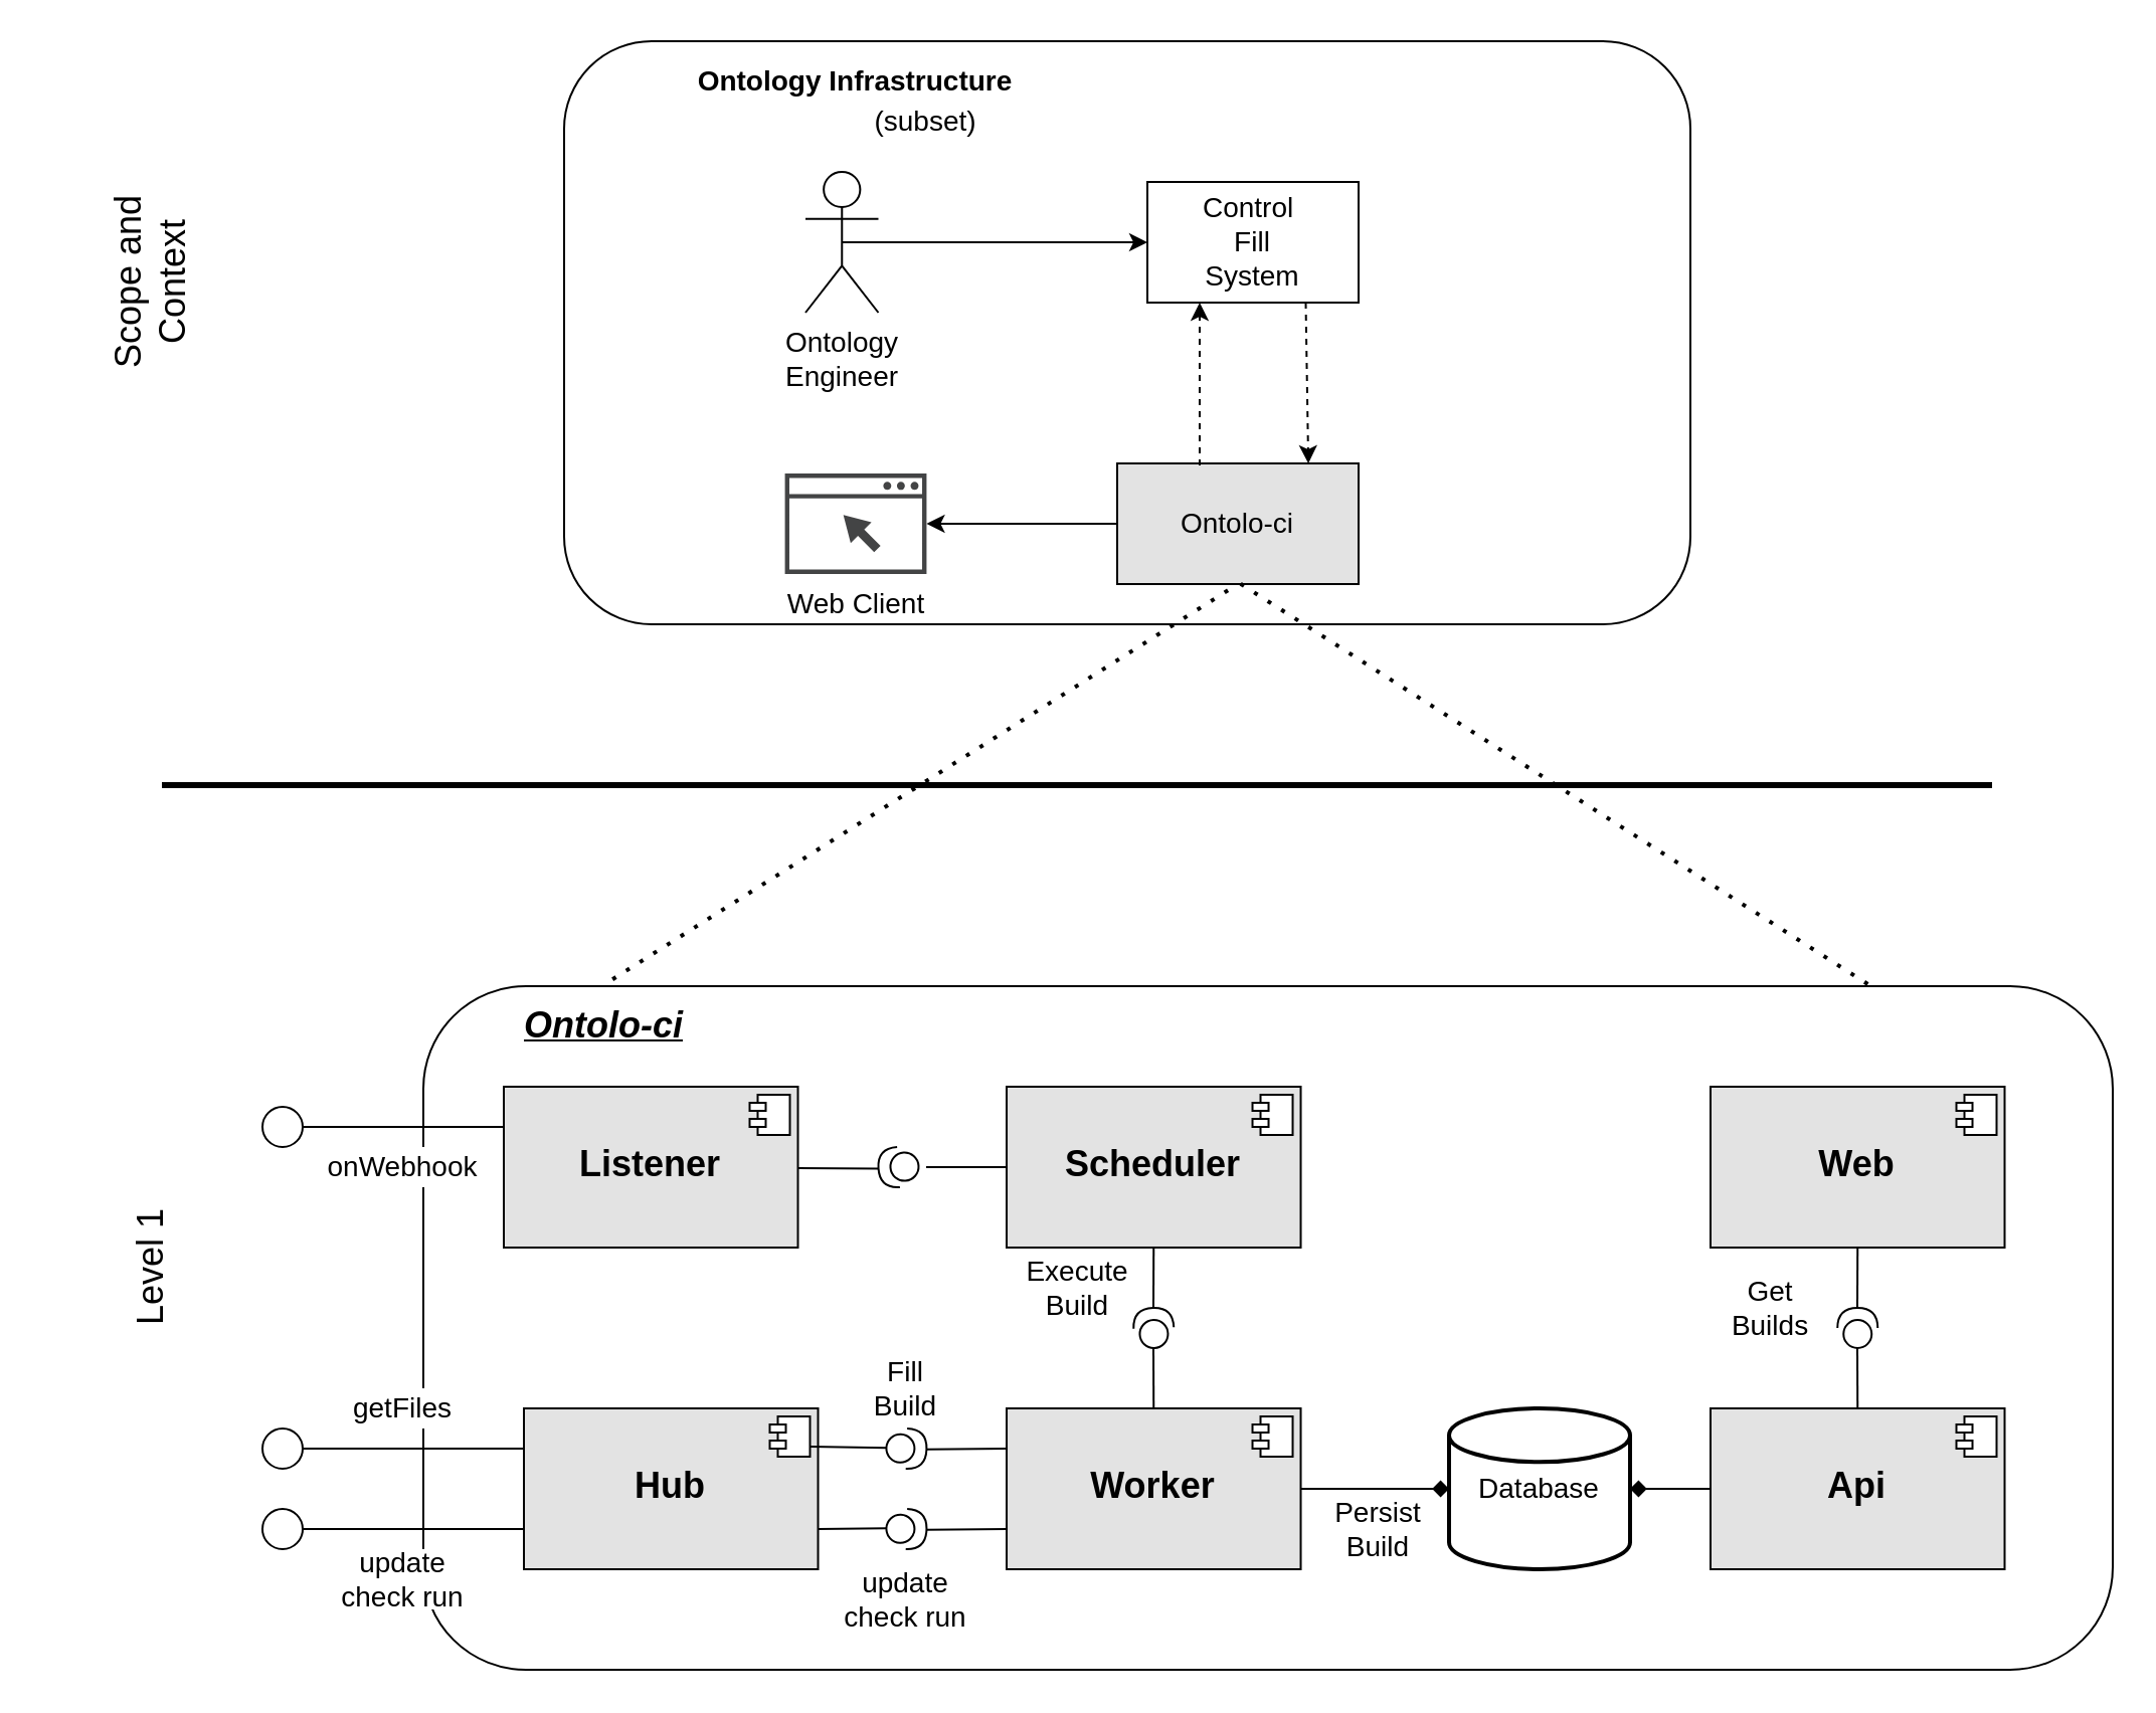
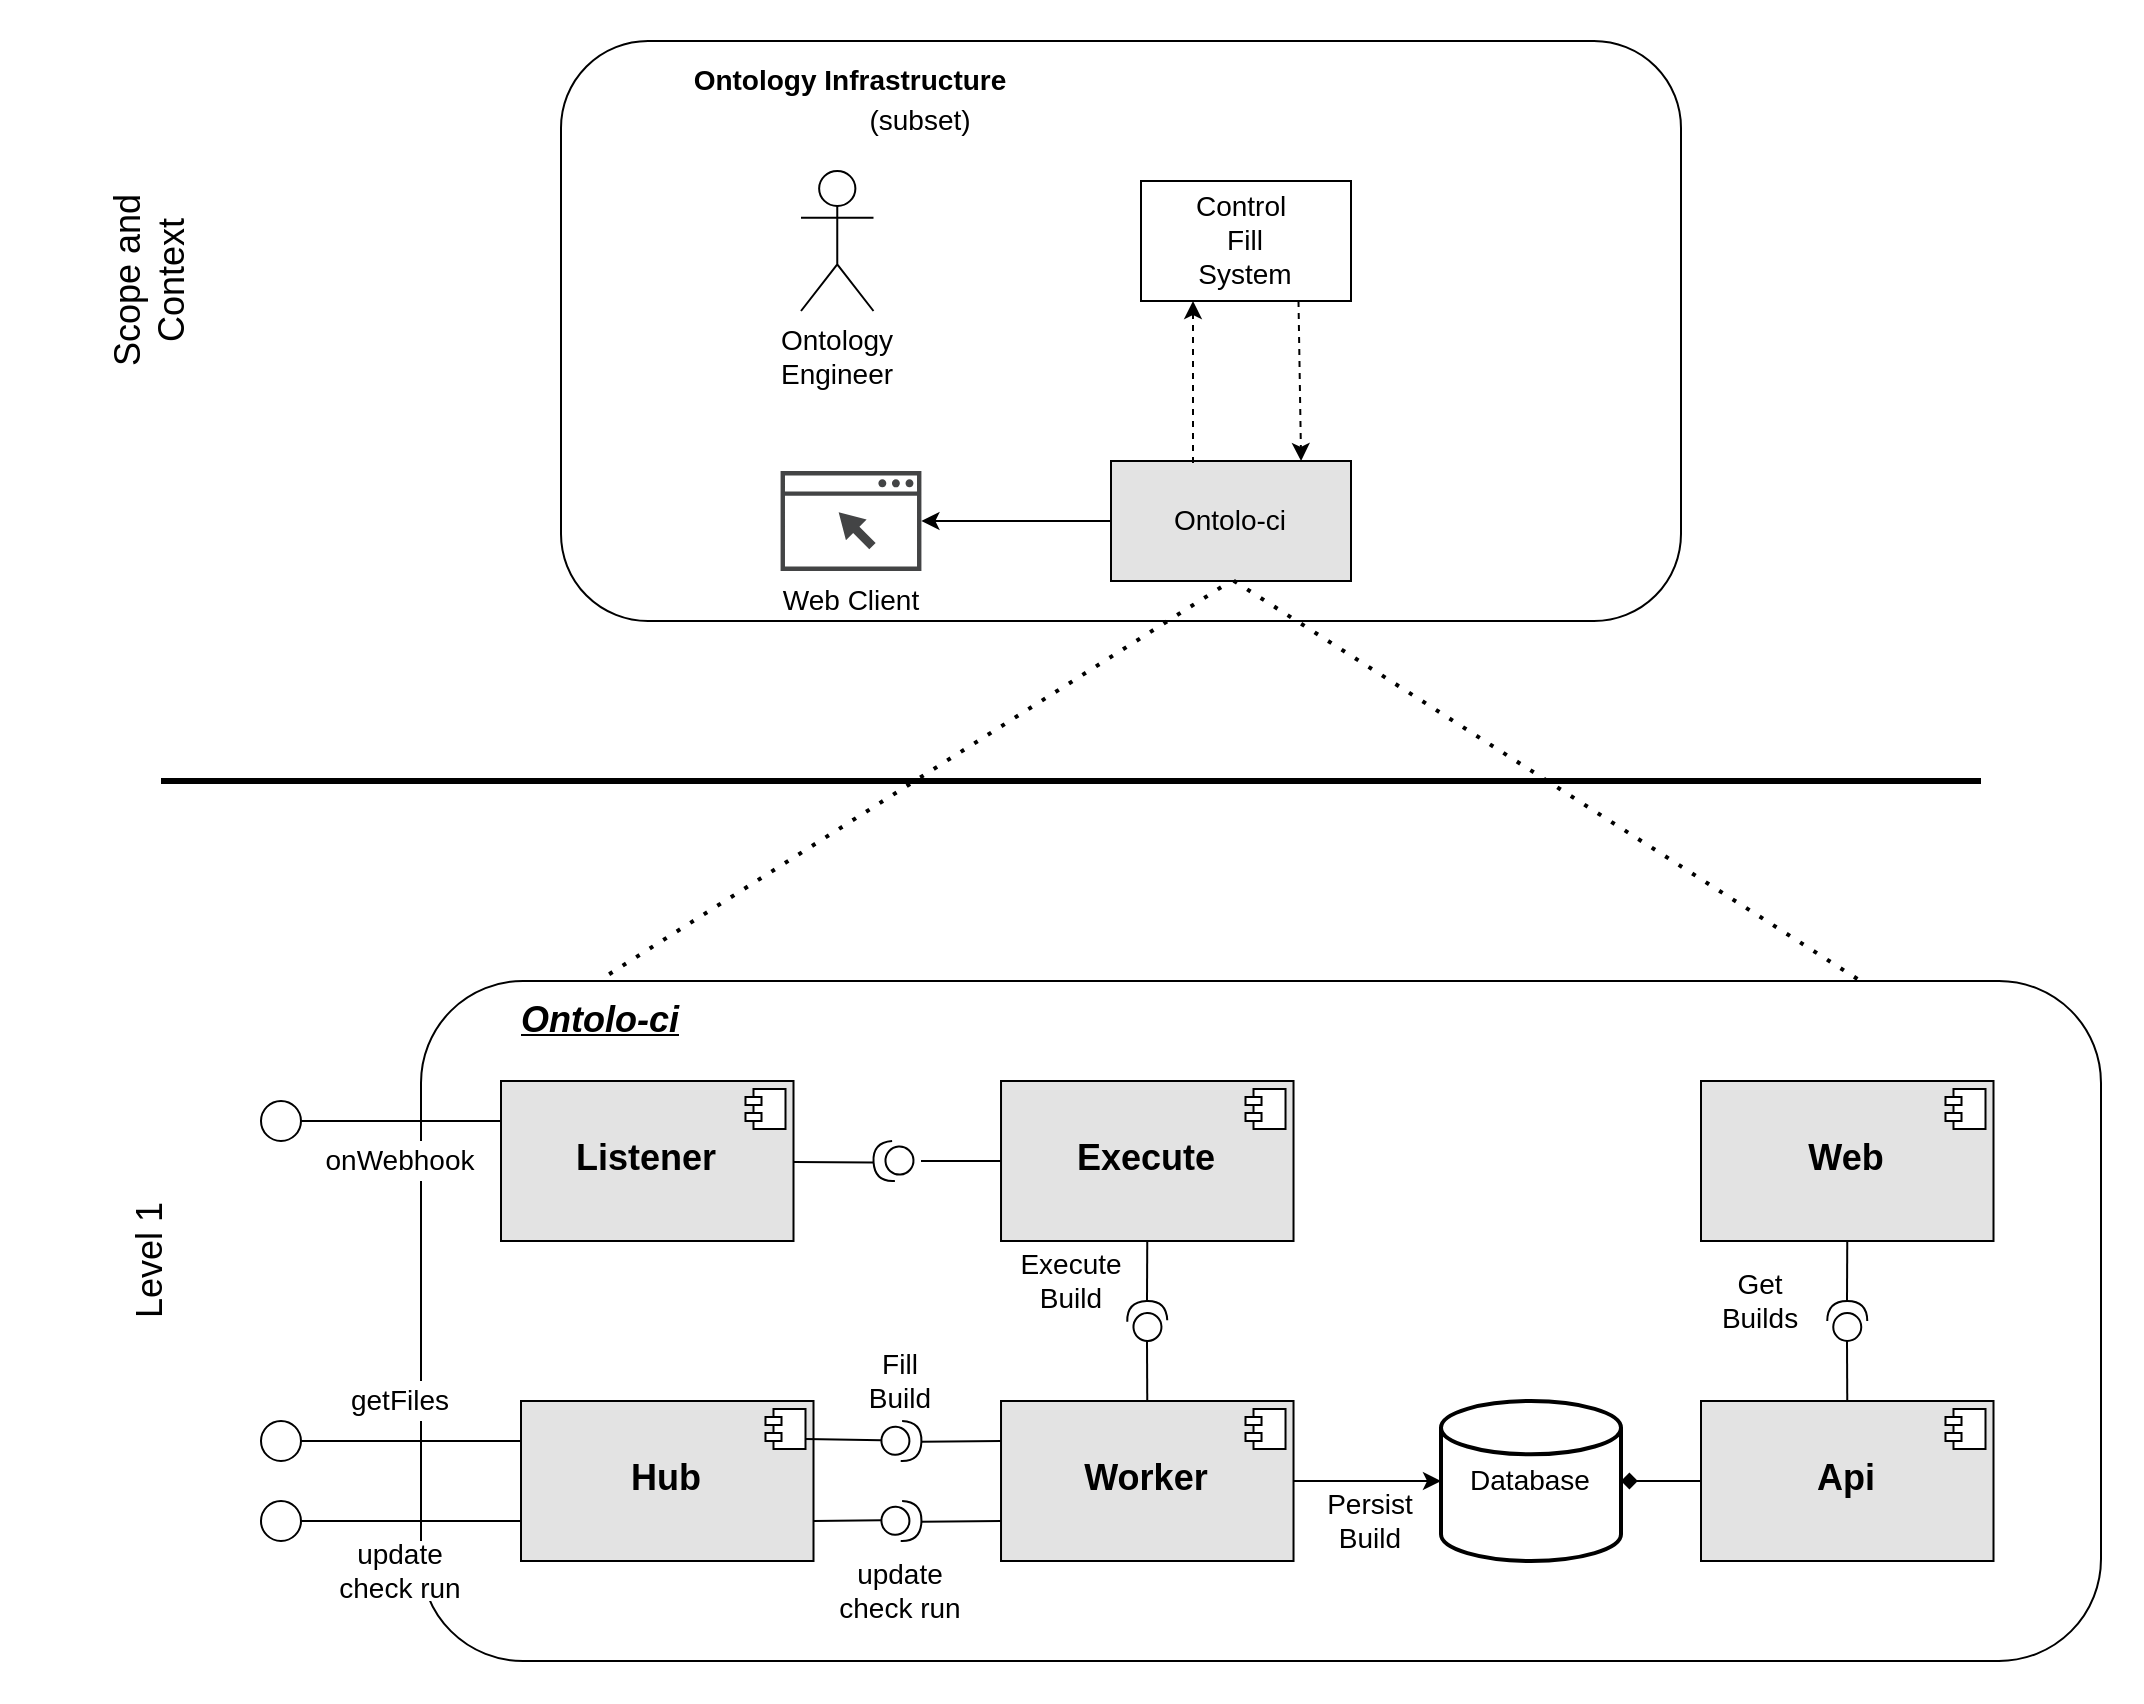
- <mxCell id="9" value="" style="endArrow=classic;startArrow=none;html=1;fontSize=14;entryX=0;entryY=0.5;entryDx=0;entryDy=0;exitX=0.5;exitY=0.5;exitDx=0;exitDy=0;exitPerimeter=0;startFill=0;" edge="1" parent="1" source="4" target="3"><mxGeometry width="50" height="50" relative="1" as="geometry"><mxPoint x="440" y="160" as="sourcePoint" /><mxPoint x="490" y="110" as="targetPoint" /></mxGeometry></mxCell>
- <mxCell id="16" value="&lt;p style=&quot;text-align: center ; margin: 6px 0px 0px&quot;&gt;&lt;br&gt;&lt;/p&gt;&lt;p style=&quot;text-align: center ; margin: 6px 0px 0px&quot;&gt;&lt;span style=&quot;font-size: 18px&quot;&gt;&lt;b&gt;Scheduler&lt;/b&gt;&lt;/span&gt;&lt;/p&gt;&lt;p style=&quot;text-align: center ; margin: 0px 0px 0px 8px&quot;&gt;&lt;br&gt;&lt;/p&gt;" style="align=left;overflow=fill;html=1;dropTarget=0;strokeColor=#000000;fillColor=#E3E3E3;fontSize=14;" vertex="1" parent="1"><mxGeometry x="500.01" y="540" width="146.25" height="80" as="geometry" /></mxCell>
+ <mxCell id="16" value="&lt;p style=&quot;text-align: center ; margin: 6px 0px 0px&quot;&gt;&lt;br&gt;&lt;/p&gt;&lt;p style=&quot;text-align: center ; margin: 6px 0px 0px&quot;&gt;&lt;span style=&quot;font-size: 18px&quot;&gt;&lt;b&gt;Execute&lt;/b&gt;&lt;/span&gt;&lt;/p&gt;&lt;p style=&quot;text-align: center ; margin: 0px 0px 0px 8px&quot;&gt;&lt;br&gt;&lt;/p&gt;" style="align=left;overflow=fill;html=1;dropTarget=0;strokeColor=#000000;fillColor=#E3E3E3;fontSize=14;" vertex="1" parent="1"><mxGeometry x="500.01" y="540" width="146.25" height="80" as="geometry" /></mxCell>
- <mxCell id="49" value="" style="endArrow=diamond;html=1;strokeWidth=1;fontSize=14;entryX=0;entryY=0.5;entryDx=0;entryDy=0;entryPerimeter=0;" edge="1" parent="1" source="20" target="48"><mxGeometry width="50" height="50" relative="1" as="geometry"><mxPoint x="640" y="770" as="sourcePoint" /><mxPoint x="690" y="720" as="targetPoint" /></mxGeometry></mxCell>
+ <mxCell id="49" value="" style="endArrow=classic;html=1;strokeWidth=1;fontSize=14;entryX=0;entryY=0.5;entryDx=0;entryDy=0;entryPerimeter=0;" edge="1" parent="1" source="20" target="48"><mxGeometry width="50" height="50" relative="1" as="geometry"><mxPoint x="640" y="770" as="sourcePoint" /><mxPoint x="690" y="720" as="targetPoint" /></mxGeometry></mxCell>
